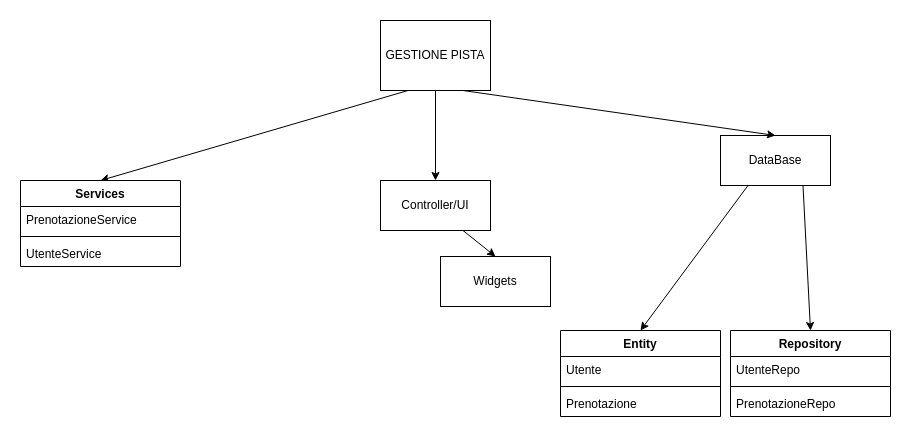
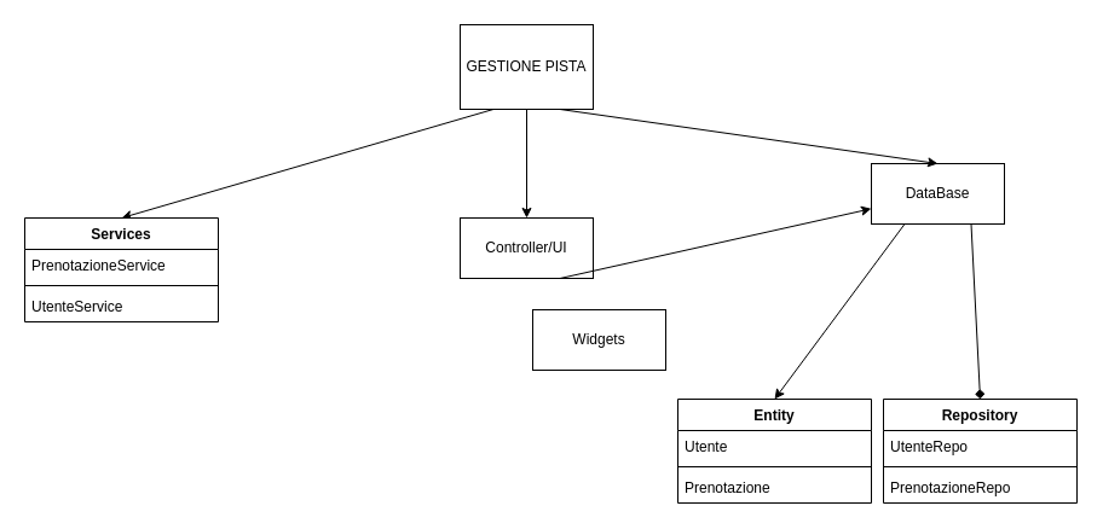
- <mxCell id="13" value="" style="endArrow=classic;html=1;rounded=0;entryX=0.5;entryY=0;entryDx=0;entryDy=0;exitX=0.75;exitY=1;exitDx=0;exitDy=0;" edge="1" parent="1" source="3" target="12"><mxGeometry width="50" height="50" relative="1" as="geometry"><mxPoint x="370" y="480" as="sourcePoint" /><mxPoint x="420" y="430" as="targetPoint" /></mxGeometry></mxCell>
+ <mxCell id="13" value="" style="endArrow=classic;html=1;rounded=0;exitX=0.75;exitY=1;exitDx=0;exitDy=0;" edge="1" parent="1" source="3" target="4"><mxGeometry width="50" height="50" relative="1" as="geometry"><mxPoint x="370" y="480" as="sourcePoint" /><mxPoint x="420" y="430" as="targetPoint" /></mxGeometry></mxCell>
- <mxCell id="23" value="" style="endArrow=classic;html=1;rounded=0;entryX=0.5;entryY=0;entryDx=0;entryDy=0;exitX=0.75;exitY=1;exitDx=0;exitDy=0;" edge="1" parent="1" source="4" target="18"><mxGeometry width="50" height="50" relative="1" as="geometry"><mxPoint x="410" y="440" as="sourcePoint" /><mxPoint x="460" y="390" as="targetPoint" /></mxGeometry></mxCell>
+ <mxCell id="23" value="" style="endArrow=diamond;html=1;rounded=0;entryX=0.5;entryY=0;entryDx=0;entryDy=0;exitX=0.75;exitY=1;exitDx=0;exitDy=0;" edge="1" parent="1" source="4" target="18"><mxGeometry width="50" height="50" relative="1" as="geometry"><mxPoint x="410" y="440" as="sourcePoint" /><mxPoint x="460" y="390" as="targetPoint" /></mxGeometry></mxCell>
